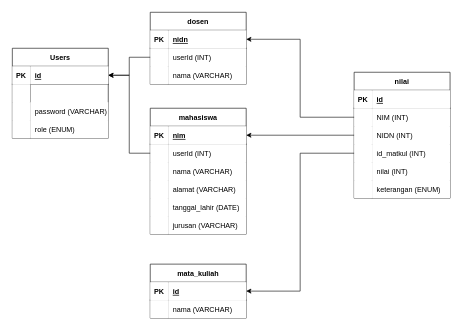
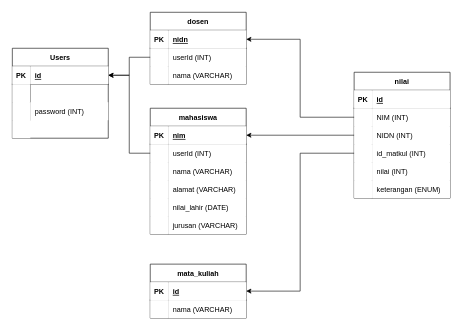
- <mxCell id="10" value="password (VARCHAR)" style="shape=partialRectangle;connectable=0;top=0;left=0;bottom=0;right=0;align=left;spacingLeft=6;overflow=hidden;" vertex="1" parent="8"><mxGeometry x="30" width="130" height="30" as="geometry" /></mxCell>
+ <mxCell id="10" value="password (INT)" style="shape=partialRectangle;connectable=0;top=0;left=0;bottom=0;right=0;align=left;spacingLeft=6;overflow=hidden;" vertex="1" parent="8"><mxGeometry x="30" width="130" height="30" as="geometry" /></mxCell>
- <mxCell id="13" value="role (ENUM)" style="shape=partialRectangle;connectable=0;top=0;left=0;bottom=0;right=0;align=left;spacingLeft=6;overflow=hidden;" vertex="1" parent="11"><mxGeometry x="30" width="130" height="30" as="geometry" /></mxCell>
- <mxCell id="29" value="tanggal_lahir (DATE)" style="shape=partialRectangle;connectable=0;top=0;left=0;bottom=0;right=0;align=left;spacingLeft=6;overflow=hidden;" vertex="1" parent="27"><mxGeometry x="30" width="130" height="30" as="geometry" /></mxCell>
+ <mxCell id="29" value="nilai_lahir (DATE)" style="shape=partialRectangle;connectable=0;top=0;left=0;bottom=0;right=0;align=left;spacingLeft=6;overflow=hidden;" vertex="1" parent="27"><mxGeometry x="30" width="130" height="30" as="geometry" /></mxCell>
